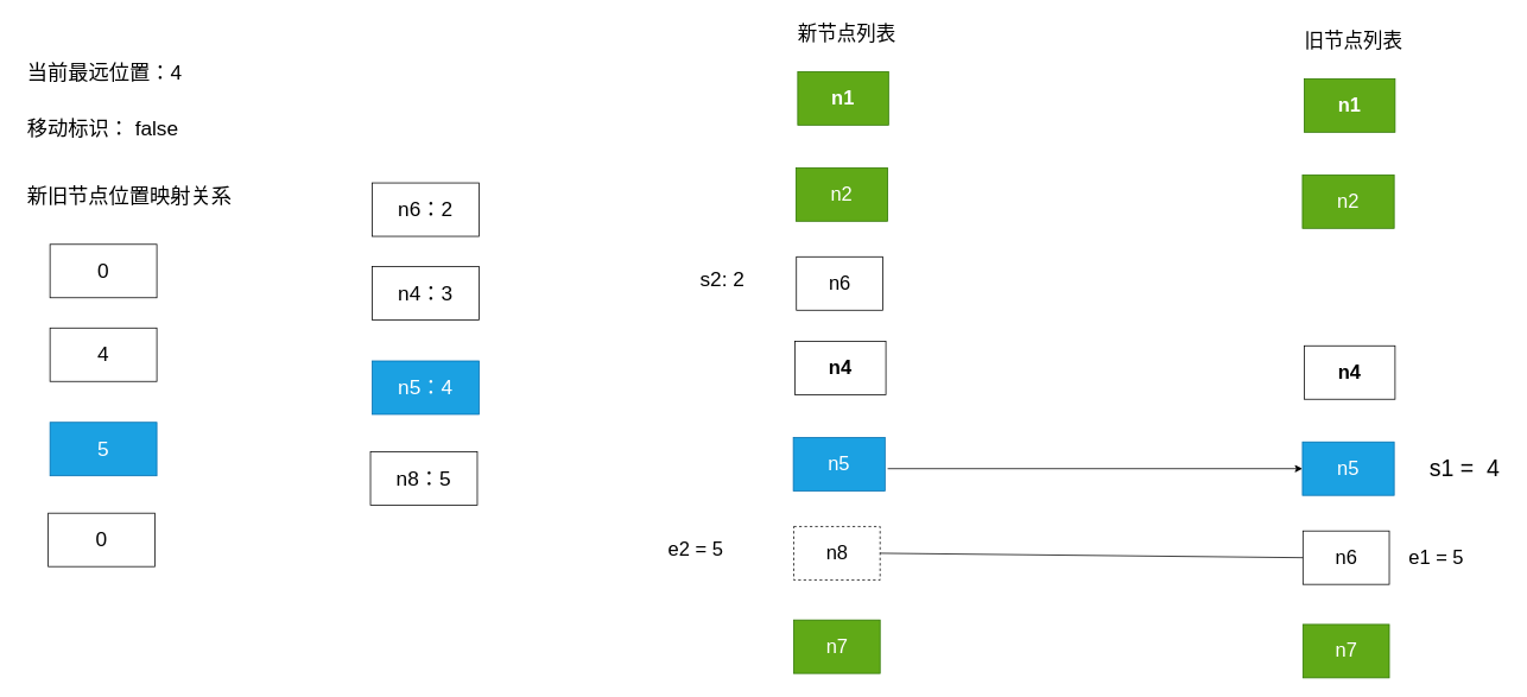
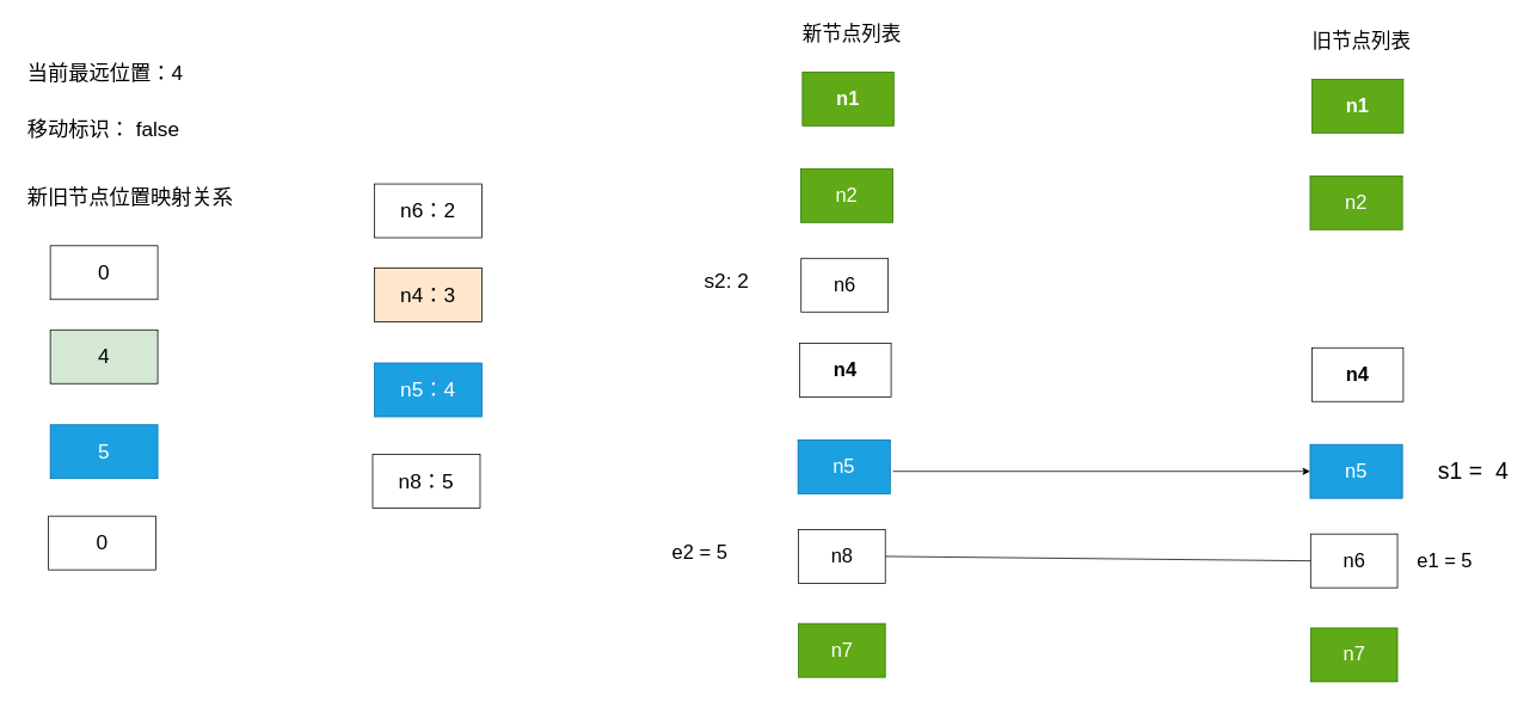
- <mxCell id="21" value="n4：3" style="rounded=0;whiteSpace=wrap;html=1;fontSize=23;" vertex="1" parent="1"><mxGeometry x="417" y="299" width="120" height="60" as="geometry" /></mxCell>
+ <mxCell id="21" value="n4：3" style="rounded=0;whiteSpace=wrap;html=1;fontSize=23;fillColor=#ffe6cc;" vertex="1" parent="1"><mxGeometry x="417" y="299" width="120" height="60" as="geometry" /></mxCell>
- <mxCell id="29" value="4" style="rounded=0;whiteSpace=wrap;html=1;fontSize=23;" vertex="1" parent="1"><mxGeometry x="55" y="368" width="120" height="60" as="geometry" /></mxCell>
+ <mxCell id="29" value="4" style="rounded=0;whiteSpace=wrap;html=1;fontSize=23;fillColor=#d5e8d4;" vertex="1" parent="1"><mxGeometry x="55" y="368" width="120" height="60" as="geometry" /></mxCell>
- <mxCell id="8" value="n8" style="rounded=0;whiteSpace=wrap;html=1;fontSize=22;dashed=1;" vertex="1" parent="1"><mxGeometry x="890.5" y="591" width="97" height="60" as="geometry" /></mxCell>
+ <mxCell id="8" value="n8" style="rounded=0;whiteSpace=wrap;html=1;fontSize=22;" vertex="1" parent="1"><mxGeometry x="890.5" y="591" width="97" height="60" as="geometry" /></mxCell>
